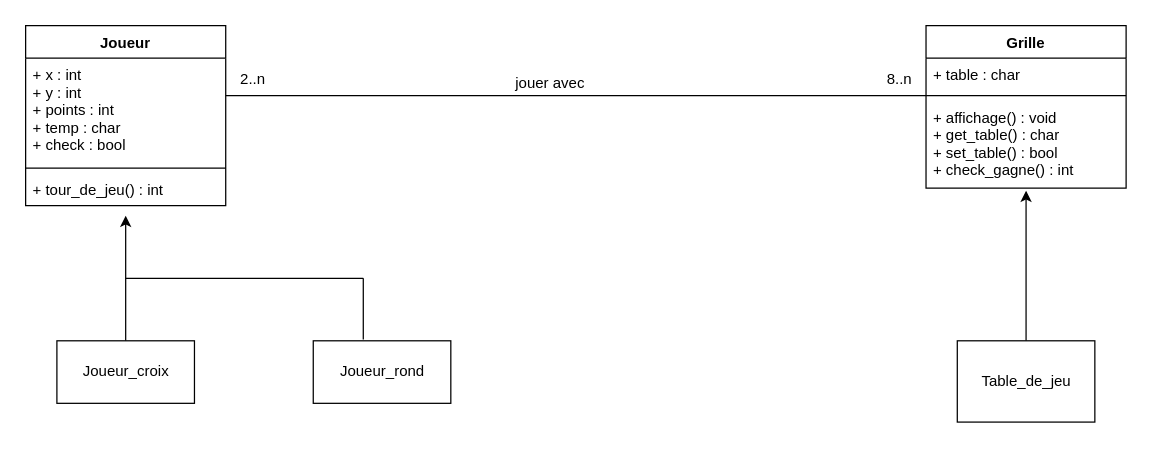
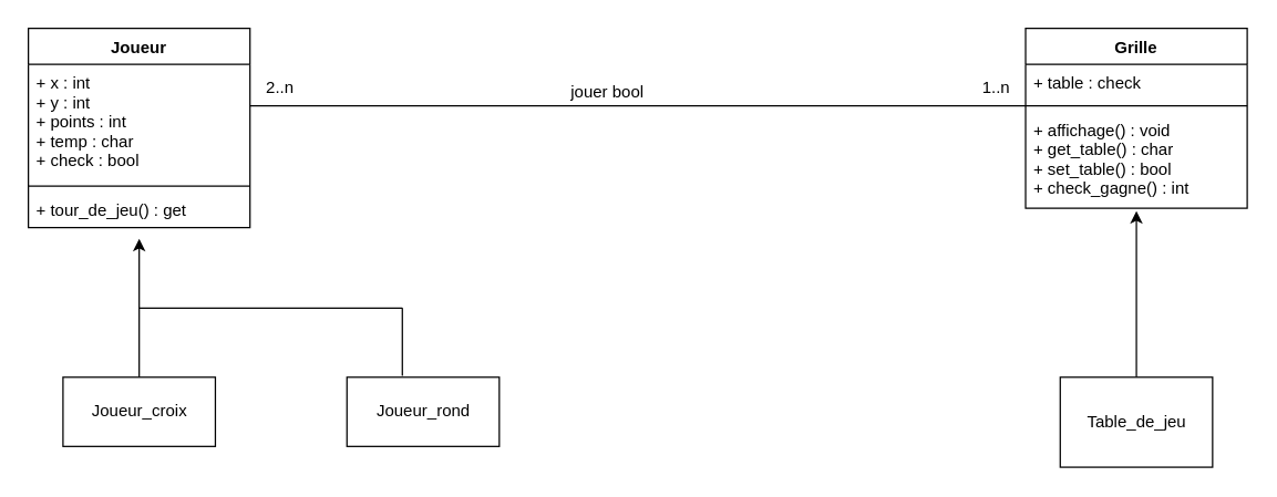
- <mxCell id="7" value="+ table : char&#10;" style="text;strokeColor=none;fillColor=none;align=left;verticalAlign=top;spacingLeft=4;spacingRight=4;overflow=hidden;rotatable=0;points=[[0,0.5],[1,0.5]];portConstraint=eastwest;" vertex="1" parent="6"><mxGeometry y="26" width="160" height="26" as="geometry" /></mxCell>
+ <mxCell id="7" value="+ table : check&#10;" style="text;strokeColor=none;fillColor=none;align=left;verticalAlign=top;spacingLeft=4;spacingRight=4;overflow=hidden;rotatable=0;points=[[0,0.5],[1,0.5]];portConstraint=eastwest;" vertex="1" parent="6"><mxGeometry y="26" width="160" height="26" as="geometry" /></mxCell>
- <mxCell id="20" value="8..n" style="text;html=1;resizable=0;points=[];autosize=1;align=left;verticalAlign=top;spacingTop=-4;" vertex="1" parent="1"><mxGeometry x="707" y="53" width="40" height="20" as="geometry" /></mxCell>
+ <mxCell id="20" value="1..n" style="text;html=1;resizable=0;points=[];autosize=1;align=left;verticalAlign=top;spacingTop=-4;" vertex="1" parent="1"><mxGeometry x="707" y="53" width="40" height="20" as="geometry" /></mxCell>
- <mxCell id="11" value="jouer avec" style="text;html=1;resizable=0;points=[];autosize=1;align=left;verticalAlign=top;spacingTop=-4;" vertex="1" parent="1"><mxGeometry x="410" y="56" width="70" height="20" as="geometry" /></mxCell>
+ <mxCell id="11" value="jouer bool" style="text;html=1;resizable=0;points=[];autosize=1;align=left;verticalAlign=top;spacingTop=-4;" vertex="1" parent="1"><mxGeometry x="410" y="56" width="70" height="20" as="geometry" /></mxCell>
- <mxCell id="5" value="+ tour_de_jeu() : int" style="text;strokeColor=none;fillColor=none;align=left;verticalAlign=top;spacingLeft=4;spacingRight=4;overflow=hidden;rotatable=0;points=[[0,0.5],[1,0.5]];portConstraint=eastwest;" vertex="1" parent="2"><mxGeometry y="118" width="160" height="26" as="geometry" /></mxCell>
+ <mxCell id="5" value="+ tour_de_jeu() : get" style="text;strokeColor=none;fillColor=none;align=left;verticalAlign=top;spacingLeft=4;spacingRight=4;overflow=hidden;rotatable=0;points=[[0,0.5],[1,0.5]];portConstraint=eastwest;" vertex="1" parent="2"><mxGeometry y="118" width="160" height="26" as="geometry" /></mxCell>
